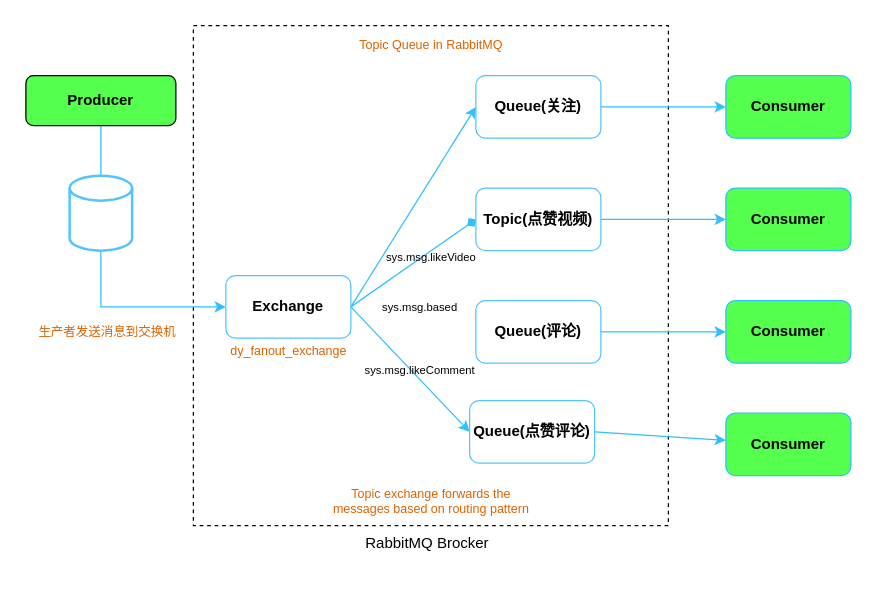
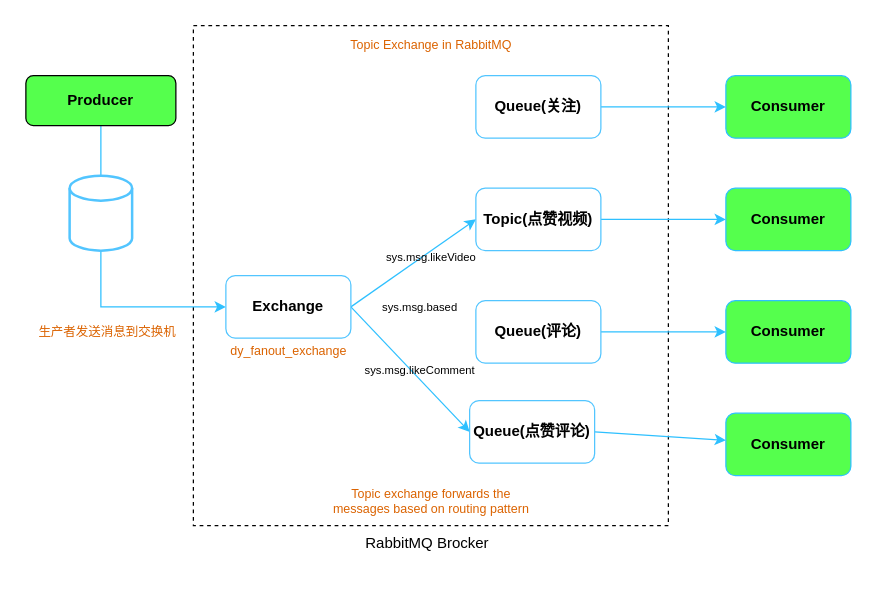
- <mxCell id="28" value="Topic Queue in RabbitMQ" style="text;html=1;align=center;verticalAlign=middle;resizable=0;points=[];autosize=1;strokeColor=none;fillColor=none;fontSize=10;fontColor=#db6300;" vertex="1" parent="1"><mxGeometry x="269" y="20" width="150" height="30" as="geometry" /></mxCell>
+ <mxCell id="28" value="Topic Exchange in RabbitMQ" style="text;html=1;align=center;verticalAlign=middle;resizable=0;points=[];autosize=1;strokeColor=none;fillColor=none;fontSize=10;fontColor=#db6300;" vertex="1" parent="1"><mxGeometry x="269" y="20" width="150" height="30" as="geometry" /></mxCell>
- <mxCell id="7" style="rounded=0;orthogonalLoop=1;jettySize=auto;html=1;exitX=1;exitY=0.5;exitDx=0;exitDy=0;entryX=0;entryY=0.5;entryDx=0;entryDy=0;strokeColor=#2ec0ff;endArrow=classic;endFill=1;" edge="1" parent="1" source="10" target="12"><mxGeometry relative="1" as="geometry" /></mxCell>
- <mxCell id="8" style="edgeStyle=none;rounded=0;orthogonalLoop=1;jettySize=auto;html=1;exitX=1;exitY=0.5;exitDx=0;exitDy=0;entryX=0;entryY=0.5;entryDx=0;entryDy=0;strokeColor=#2ec0ff;endArrow=diamond;endFill=1;" edge="1" parent="1" source="10" target="14"><mxGeometry relative="1" as="geometry" /></mxCell>
+ <mxCell id="8" style="edgeStyle=none;rounded=0;orthogonalLoop=1;jettySize=auto;html=1;exitX=1;exitY=0.5;exitDx=0;exitDy=0;entryX=0;entryY=0.5;entryDx=0;entryDy=0;strokeColor=#2ec0ff;endArrow=classic;endFill=1;" edge="1" parent="1" source="10" target="14"><mxGeometry relative="1" as="geometry" /></mxCell>
